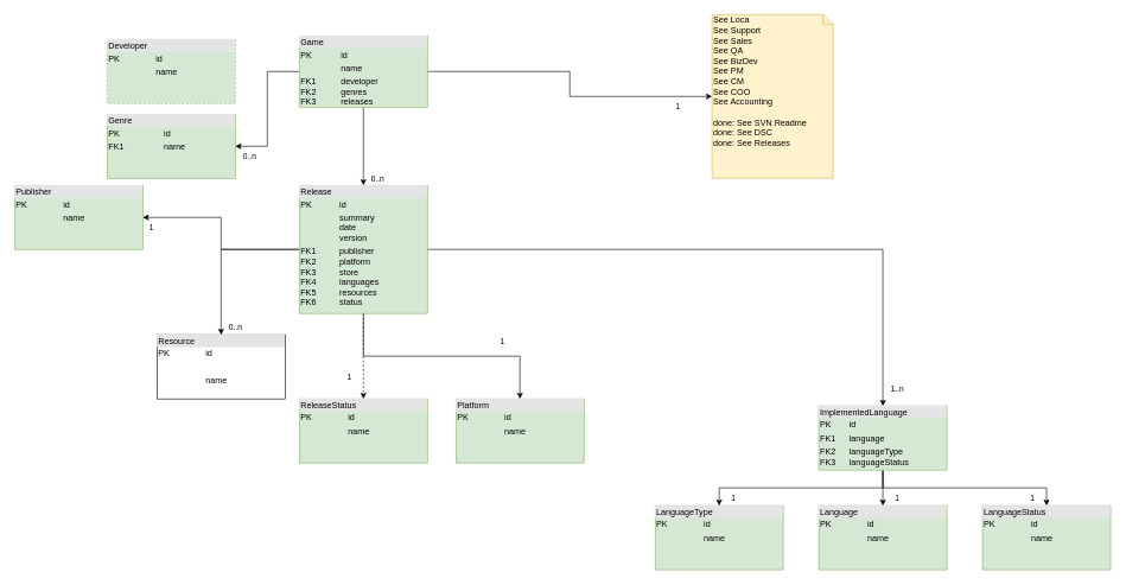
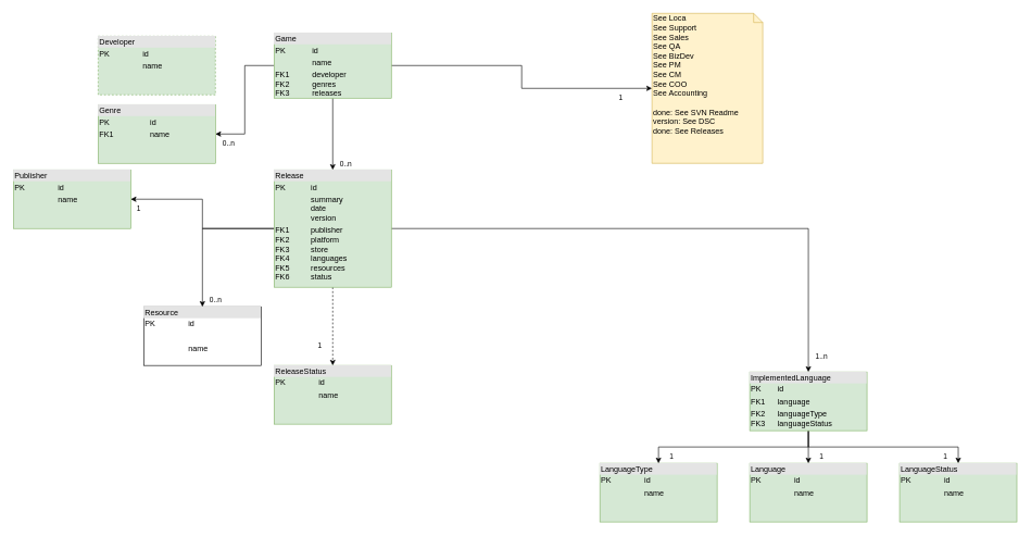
- <mxCell id="22" value="&lt;div&gt;See Loca&lt;/div&gt;&lt;div&gt;See Support&lt;br&gt;&lt;/div&gt;&lt;div&gt;See Sales&lt;/div&gt;&lt;div&gt;See QA&lt;/div&gt;&lt;div&gt;See BizDev&lt;/div&gt;&lt;div&gt;See PM&lt;br&gt;&lt;/div&gt;&lt;div&gt;See CM&lt;/div&gt;&lt;div&gt;See COO&lt;/div&gt;&lt;div&gt;See Accounting&lt;/div&gt;&lt;div&gt;&lt;br&gt;&lt;/div&gt;&lt;div&gt;done: See SVN Readme&lt;/div&gt;&lt;div&gt;done: See DSC&lt;/div&gt;&lt;div&gt;done: See Releases&lt;/div&gt;" style="shape=note;whiteSpace=wrap;html=1;size=14;verticalAlign=top;align=left;spacingTop=-6;fillColor=#fff2cc;strokeColor=#d6b656;" parent="1" vertex="1"><mxGeometry x="1000" y="20" width="170" height="230" as="geometry" /></mxCell>
+ <mxCell id="22" value="&lt;div&gt;See Loca&lt;/div&gt;&lt;div&gt;See Support&lt;br&gt;&lt;/div&gt;&lt;div&gt;See Sales&lt;/div&gt;&lt;div&gt;See QA&lt;/div&gt;&lt;div&gt;See BizDev&lt;/div&gt;&lt;div&gt;See PM&lt;br&gt;&lt;/div&gt;&lt;div&gt;See CM&lt;/div&gt;&lt;div&gt;See COO&lt;/div&gt;&lt;div&gt;See Accounting&lt;/div&gt;&lt;div&gt;&lt;br&gt;&lt;/div&gt;&lt;div&gt;done: See SVN Readme&lt;/div&gt;&lt;div&gt;version: See DSC&lt;/div&gt;&lt;div&gt;done: See Releases&lt;/div&gt;" style="shape=note;whiteSpace=wrap;html=1;size=14;verticalAlign=top;align=left;spacingTop=-6;fillColor=#fff2cc;strokeColor=#d6b656;" parent="1" vertex="1"><mxGeometry x="1000" y="20" width="170" height="230" as="geometry" /></mxCell>
- <mxCell id="6" value="&lt;div&gt;1&lt;/div&gt;" style="edgeStyle=orthogonalEdgeStyle;rounded=0;orthogonalLoop=1;jettySize=auto;html=1;exitX=0.5;exitY=1;exitDx=0;exitDy=0;entryX=0.5;entryY=0;entryDx=0;entryDy=0;" parent="1" source="11" target="13" edge="1"><mxGeometry x="0.5" y="20" relative="1" as="geometry"><mxPoint as="offset" /></mxGeometry></mxCell>
- <mxCell id="13" value="&lt;div style=&quot;box-sizing: border-box ; width: 100% ; background: #e4e4e4 ; padding: 2px&quot;&gt;Platform&lt;/div&gt;&lt;table style=&quot;width: 100% ; font-size: 1em&quot; cellspacing=&quot;0&quot; cellpadding=&quot;2&quot;&gt;&lt;tbody&gt;&lt;tr&gt;&lt;td&gt;PK&lt;/td&gt;&lt;td&gt;id&lt;/td&gt;&lt;/tr&gt;&lt;tr&gt;&lt;td&gt;&lt;br&gt;&lt;/td&gt;&lt;td&gt;name&lt;/td&gt;&lt;/tr&gt;&lt;tr&gt;&lt;td&gt;&lt;br&gt;&lt;/td&gt;&lt;td&gt;&lt;br&gt;&lt;/td&gt;&lt;/tr&gt;&lt;/tbody&gt;&lt;/table&gt;" style="verticalAlign=top;align=left;overflow=fill;html=1;fillColor=#d5e8d4;strokeColor=#82b366;" parent="1" vertex="1"><mxGeometry x="640" y="560" width="180" height="90" as="geometry" /></mxCell>
